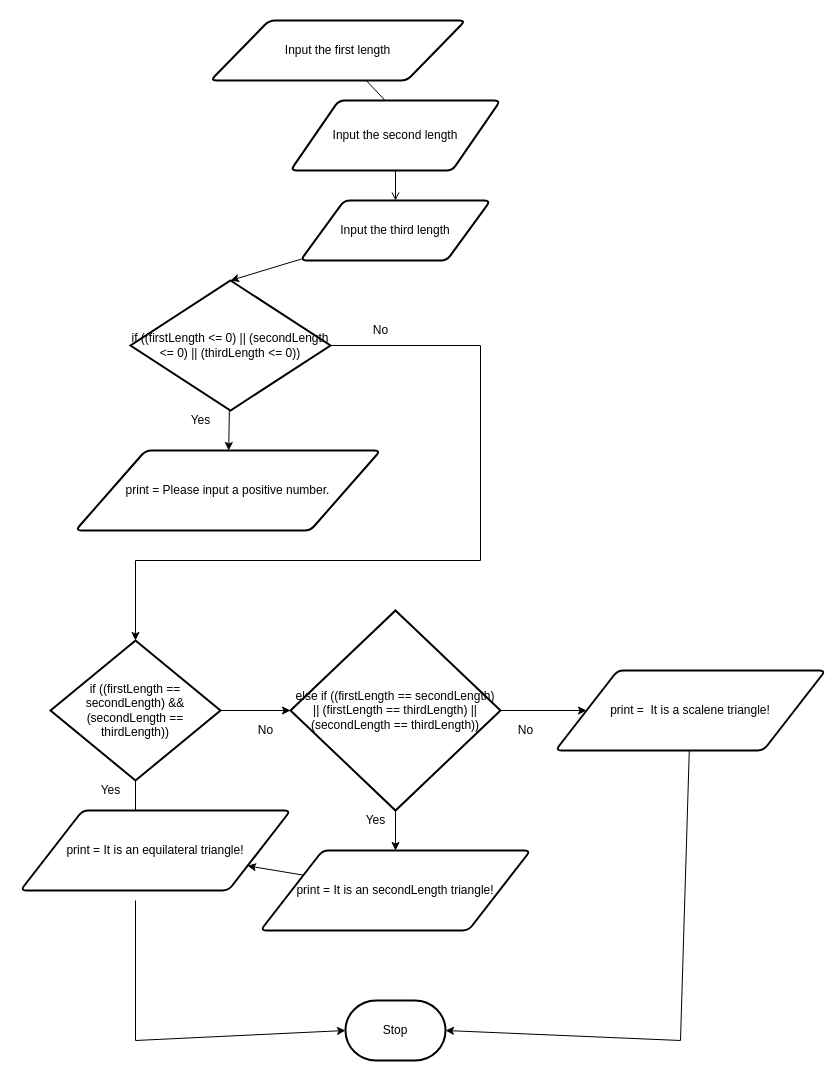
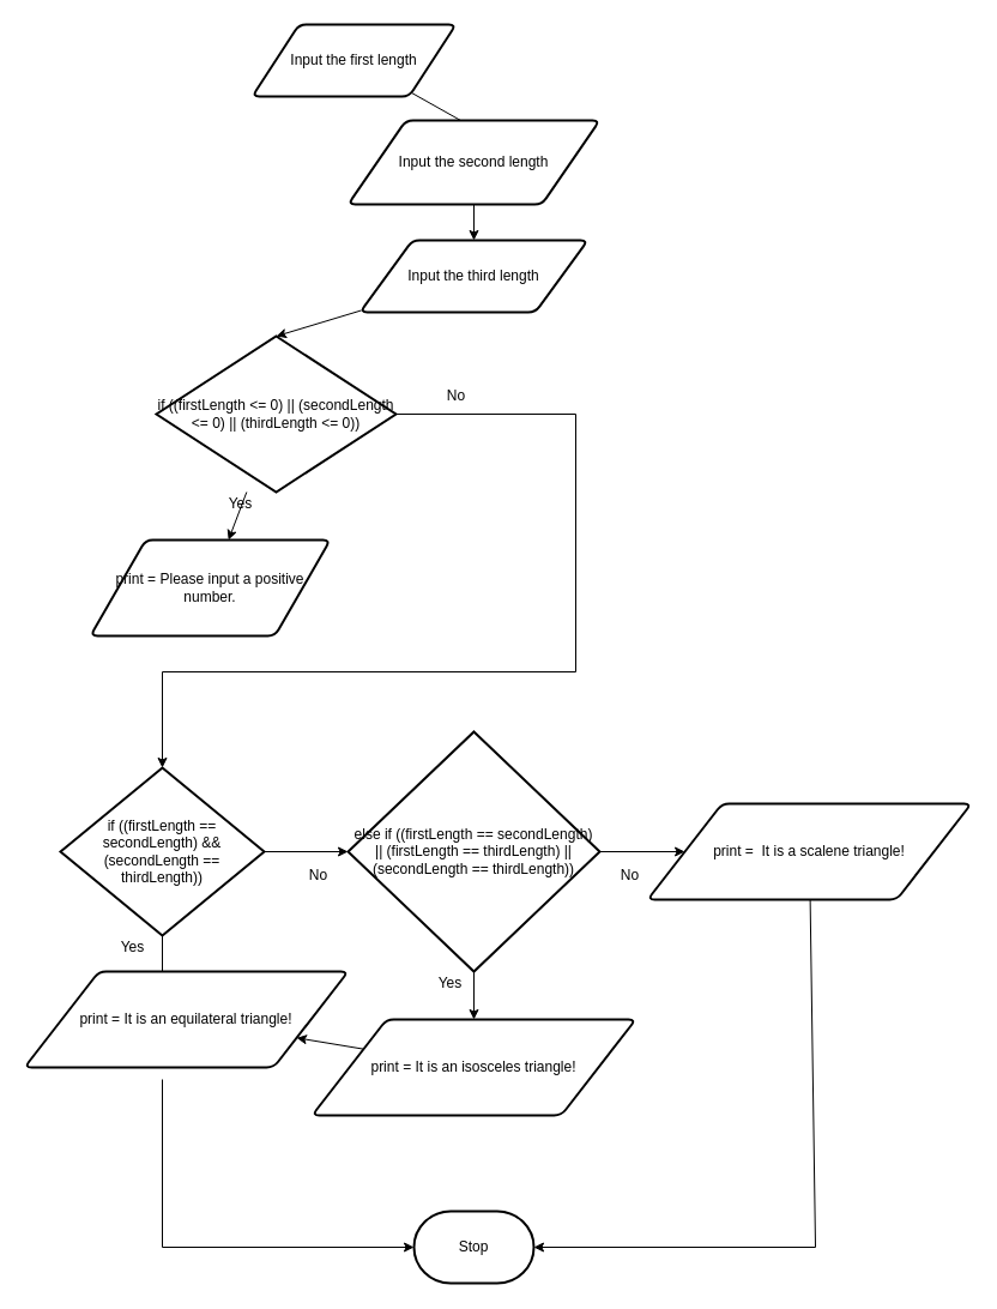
- <mxCell id="3" value="Input the first length" style="shape=parallelogram;html=1;strokeWidth=2;perimeter=parallelogramPerimeter;whiteSpace=wrap;rounded=1;arcSize=12;size=0.23;" parent="1" vertex="1"><mxGeometry x="210" y="20" width="255" height="60" as="geometry" /></mxCell>
+ <mxCell id="3" value="Input the first length" style="shape=parallelogram;html=1;strokeWidth=2;perimeter=parallelogramPerimeter;whiteSpace=wrap;rounded=1;arcSize=12;size=0.23;" parent="1" vertex="1"><mxGeometry x="210" y="20" width="170" height="60" as="geometry" /></mxCell>
- <mxCell id="4" style="edgeStyle=none;html=1;endArrow=open;" parent="1" source="5" target="7" edge="1"><mxGeometry relative="1" as="geometry" /></mxCell>
+ <mxCell id="4" style="edgeStyle=none;html=1;" parent="1" source="5" target="7" edge="1"><mxGeometry relative="1" as="geometry" /></mxCell>
- <mxCell id="28" value="print =&amp;nbsp;Please input a positive number." style="shape=parallelogram;html=1;strokeWidth=2;perimeter=parallelogramPerimeter;whiteSpace=wrap;rounded=1;arcSize=12;size=0.23;" vertex="1" parent="1"><mxGeometry x="75" y="450" width="305" height="80" as="geometry" /></mxCell>
+ <mxCell id="28" value="print =&amp;nbsp;Please input a positive number." style="shape=parallelogram;html=1;strokeWidth=2;perimeter=parallelogramPerimeter;whiteSpace=wrap;rounded=1;arcSize=12;size=0.23;" vertex="1" parent="1"><mxGeometry x="75" y="450" width="200" height="80" as="geometry" /></mxCell>
- <mxCell id="21" value="print =&amp;nbsp;&amp;nbsp;It is a scalene triangle!" style="shape=parallelogram;html=1;strokeWidth=2;perimeter=parallelogramPerimeter;whiteSpace=wrap;rounded=1;arcSize=12;size=0.23;" parent="1" vertex="1"><mxGeometry x="555" y="670" width="270" height="80" as="geometry" /></mxCell>
+ <mxCell id="21" value="print =&amp;nbsp;&amp;nbsp;It is a scalene triangle!" style="shape=parallelogram;html=1;strokeWidth=2;perimeter=parallelogramPerimeter;whiteSpace=wrap;rounded=1;arcSize=12;size=0.23;" parent="1" vertex="1"><mxGeometry x="540" y="670" width="270" height="80" as="geometry" /></mxCell>
- <mxCell id="16" value="print =&amp;nbsp;It is an secondLength triangle!" style="shape=parallelogram;html=1;strokeWidth=2;perimeter=parallelogramPerimeter;whiteSpace=wrap;rounded=1;arcSize=12;size=0.23;" parent="1" vertex="1"><mxGeometry x="260" y="850" width="270" height="80" as="geometry" /></mxCell>
+ <mxCell id="16" value="print =&amp;nbsp;It is an isosceles triangle!" style="shape=parallelogram;html=1;strokeWidth=2;perimeter=parallelogramPerimeter;whiteSpace=wrap;rounded=1;arcSize=12;size=0.23;" parent="1" vertex="1"><mxGeometry x="260" y="850" width="270" height="80" as="geometry" /></mxCell>
- <mxCell id="24" value="Stop" style="strokeWidth=2;html=1;shape=mxgraph.flowchart.terminator;whiteSpace=wrap;" parent="1" vertex="1"><mxGeometry x="345" y="1000" width="100" height="60" as="geometry" /></mxCell>
+ <mxCell id="24" value="Stop" style="strokeWidth=2;html=1;shape=mxgraph.flowchart.terminator;whiteSpace=wrap;" parent="1" vertex="1"><mxGeometry x="345" y="1010" width="100" height="60" as="geometry" /></mxCell>
